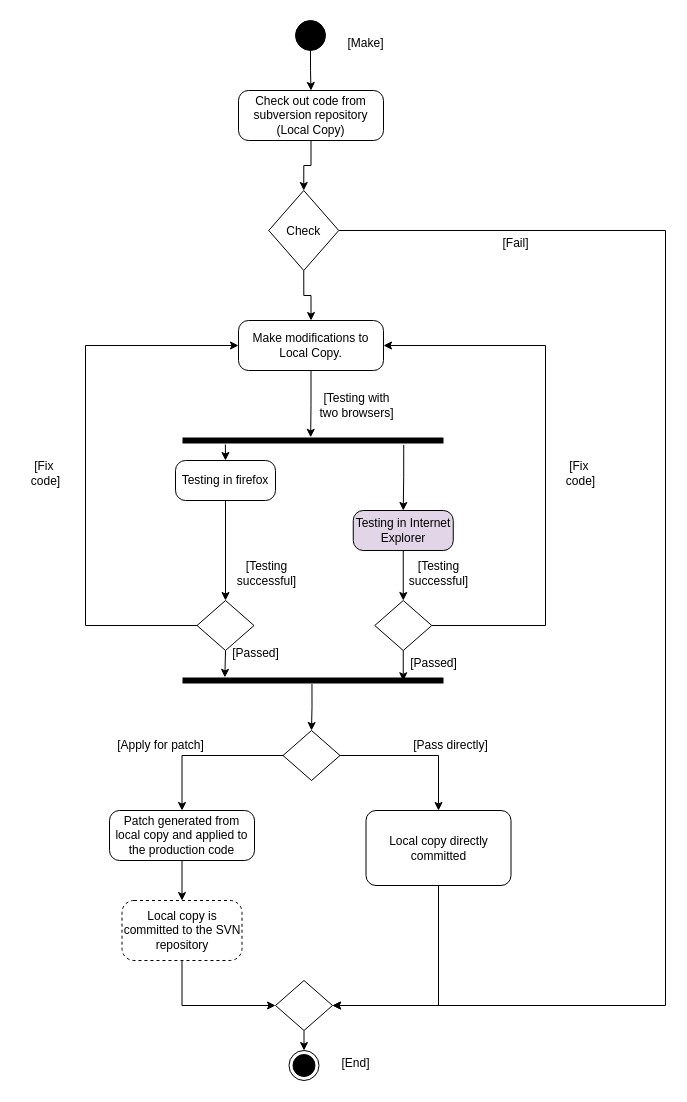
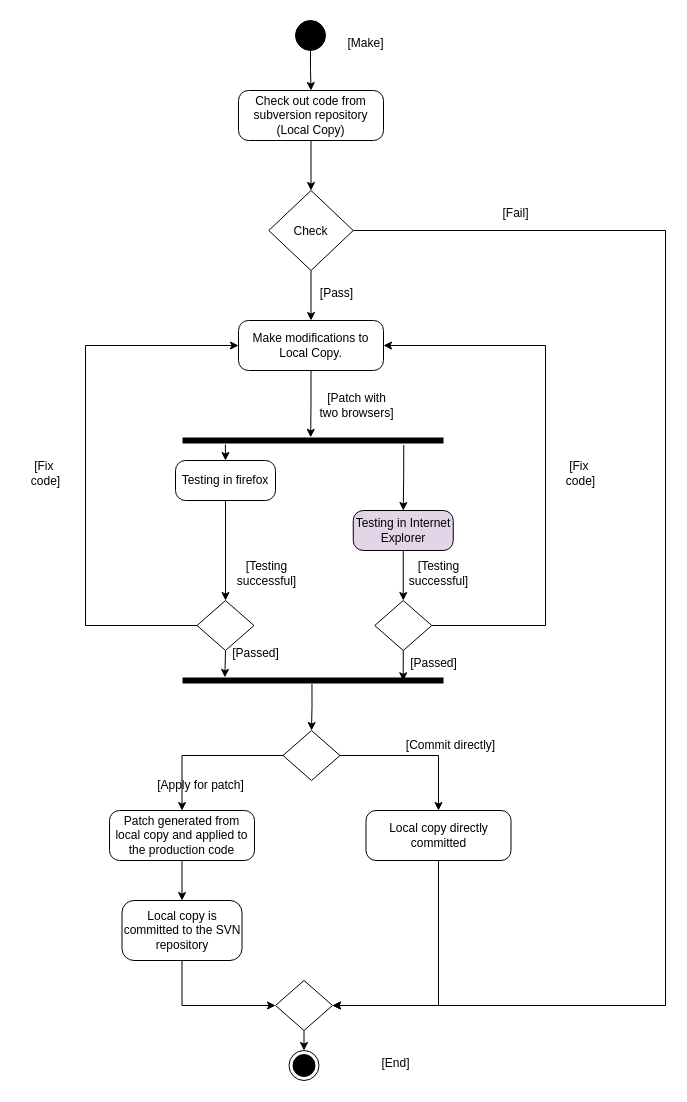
- <mxCell id="8" value="Check" style="rhombus;" parent="1" vertex="1"><mxGeometry x="268.25" y="190" width="70" height="80" as="geometry" /></mxCell>
+ <mxCell id="8" value="Check" style="rhombus;" parent="1" vertex="1"><mxGeometry x="268.25" y="190" width="84.5" height="80" as="geometry" /></mxCell>
- <mxCell id="39" value="[Fail]" style="text;html=1;align=center;verticalAlign=middle;resizable=0;points=[];autosize=1;strokeColor=none;fillColor=none;" parent="1" vertex="1"><mxGeometry x="490" y="228" width="50" height="30" as="geometry" /></mxCell>
+ <mxCell id="39" value="[Fail]" style="text;html=1;align=center;verticalAlign=middle;resizable=0;points=[];autosize=1;strokeColor=none;fillColor=none;" parent="1" vertex="1"><mxGeometry x="490" y="198" width="50" height="30" as="geometry" /></mxCell>
+ <mxCell id="40" value="[Pass]" style="text;html=1;align=center;verticalAlign=middle;resizable=0;points=[];autosize=1;strokeColor=none;fillColor=none;" parent="1" vertex="1"><mxGeometry x="305.5" y="278" width="60" height="30" as="geometry" /></mxCell>
- <mxCell id="41" value="[Testing with &lt;br&gt;two browsers]" style="text;html=1;align=center;verticalAlign=middle;resizable=0;points=[];autosize=1;strokeColor=none;fillColor=none;" parent="1" vertex="1"><mxGeometry x="305.5" y="385" width="100" height="40" as="geometry" /></mxCell>
+ <mxCell id="41" value="[Patch with &lt;br&gt;two browsers]" style="text;html=1;align=center;verticalAlign=middle;resizable=0;points=[];autosize=1;strokeColor=none;fillColor=none;" parent="1" vertex="1"><mxGeometry x="305.5" y="385" width="100" height="40" as="geometry" /></mxCell>
- <mxCell id="48" value="[Apply for patch]" style="text;html=1;align=center;verticalAlign=middle;resizable=0;points=[];autosize=1;strokeColor=none;fillColor=none;" parent="1" vertex="1"><mxGeometry x="105" y="730" width="110" height="30" as="geometry" /></mxCell>
+ <mxCell id="48" value="[Apply for patch]" style="text;html=1;align=center;verticalAlign=middle;resizable=0;points=[];autosize=1;strokeColor=none;fillColor=none;" parent="1" vertex="1"><mxGeometry x="145" y="770" width="110" height="30" as="geometry" /></mxCell>
- <mxCell id="49" value="[Pass directly]" style="text;html=1;align=center;verticalAlign=middle;resizable=0;points=[];autosize=1;strokeColor=none;fillColor=none;" parent="1" vertex="1"><mxGeometry x="395" y="730" width="110" height="30" as="geometry" /></mxCell>
+ <mxCell id="49" value="[Commit directly]" style="text;html=1;align=center;verticalAlign=middle;resizable=0;points=[];autosize=1;strokeColor=none;fillColor=none;" parent="1" vertex="1"><mxGeometry x="395" y="730" width="110" height="30" as="geometry" /></mxCell>
- <mxCell id="32" value="Local copy directly committed" style="html=1;dashed=0;rounded=1;absoluteArcSize=1;arcSize=20;verticalAlign=middle;align=center;whiteSpace=wrap;" parent="1" vertex="1"><mxGeometry x="365.5" y="810" width="145" height="75" as="geometry" /></mxCell>
+ <mxCell id="32" value="Local copy directly committed" style="html=1;dashed=0;rounded=1;absoluteArcSize=1;arcSize=20;verticalAlign=middle;align=center;whiteSpace=wrap;" parent="1" vertex="1"><mxGeometry x="365.5" y="810" width="145" height="50" as="geometry" /></mxCell>
- <mxCell id="34" value="Local copy is committed to the SVN repository" style="whiteSpace=wrap;html=1;dashed=1;rounded=1;arcSize=20;" parent="1" vertex="1"><mxGeometry x="121.5" y="900" width="120" height="60" as="geometry" /></mxCell>
+ <mxCell id="34" value="Local copy is committed to the SVN repository" style="whiteSpace=wrap;html=1;dashed=0;rounded=1;arcSize=20;" parent="1" vertex="1"><mxGeometry x="121.5" y="900" width="120" height="60" as="geometry" /></mxCell>
- <mxCell id="50" value="[End]" style="text;html=1;align=center;verticalAlign=middle;resizable=0;points=[];autosize=1;strokeColor=none;fillColor=none;" parent="1" vertex="1"><mxGeometry x="330" y="1048" width="50" height="30" as="geometry" /></mxCell>
+ <mxCell id="50" value="[End]" style="text;html=1;align=center;verticalAlign=middle;resizable=0;points=[];autosize=1;strokeColor=none;fillColor=none;" parent="1" vertex="1"><mxGeometry x="370" y="1048" width="50" height="30" as="geometry" /></mxCell>
